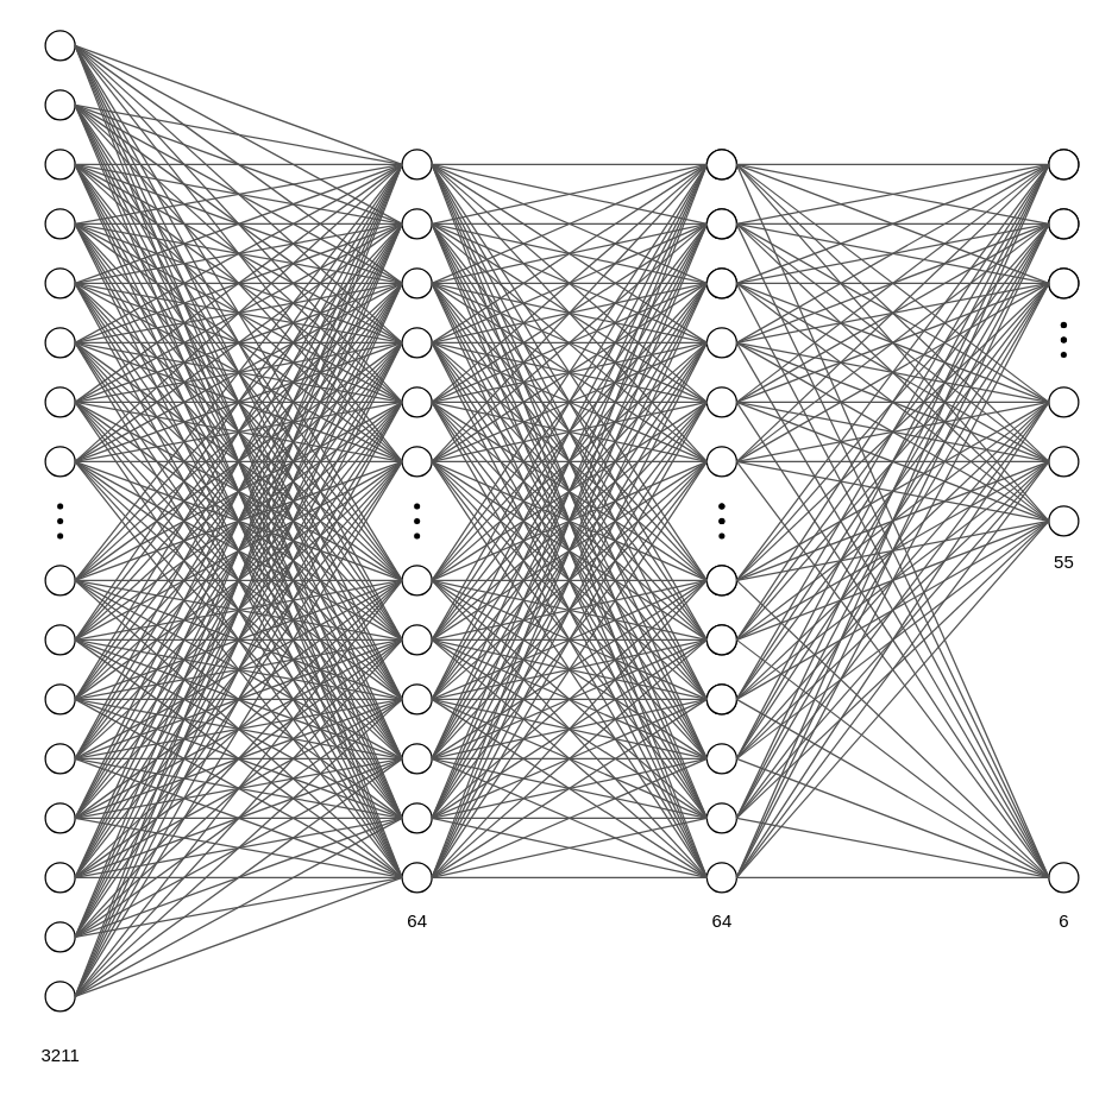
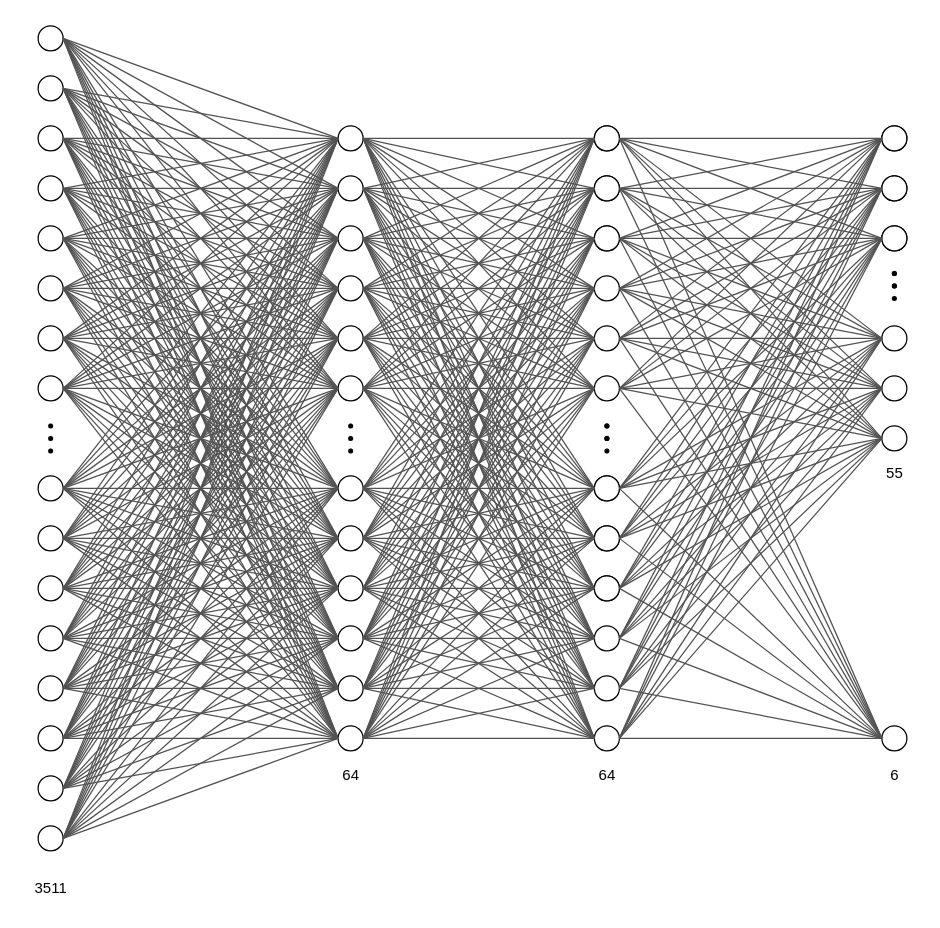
- <mxCell id="228" value="3211" style="text;html=1;align=center;verticalAlign=middle;resizable=0;points=[];autosize=1;strokeColor=none;fillColor=none;" vertex="1" parent="1"><mxGeometry x="20" y="700" width="40" height="20" as="geometry" /></mxCell>
+ <mxCell id="228" value="3511" style="text;html=1;align=center;verticalAlign=middle;resizable=0;points=[];autosize=1;strokeColor=none;fillColor=none;" vertex="1" parent="1"><mxGeometry x="20" y="700" width="40" height="20" as="geometry" /></mxCell>
